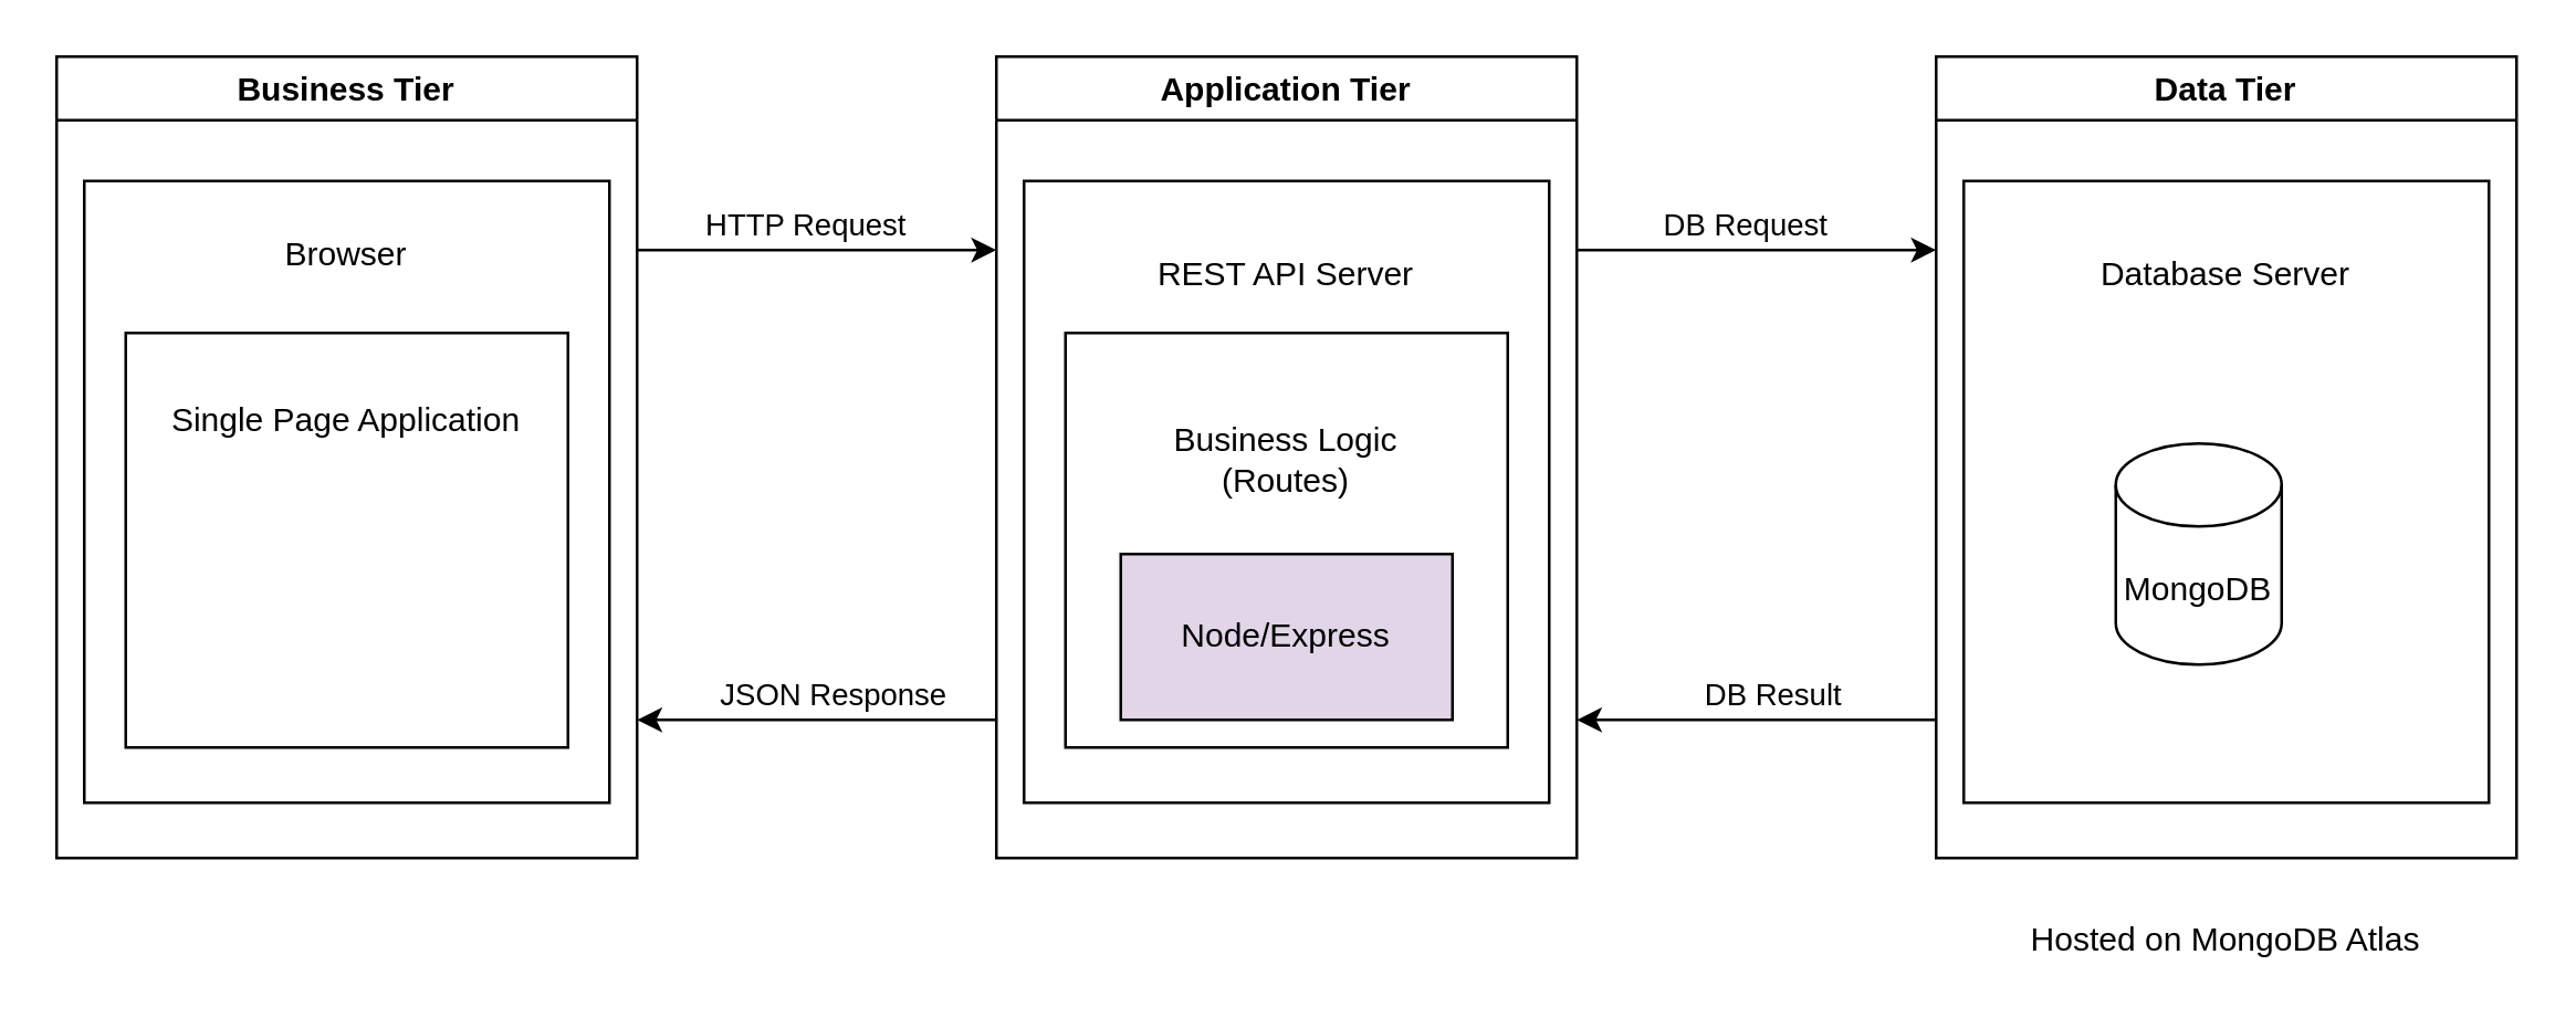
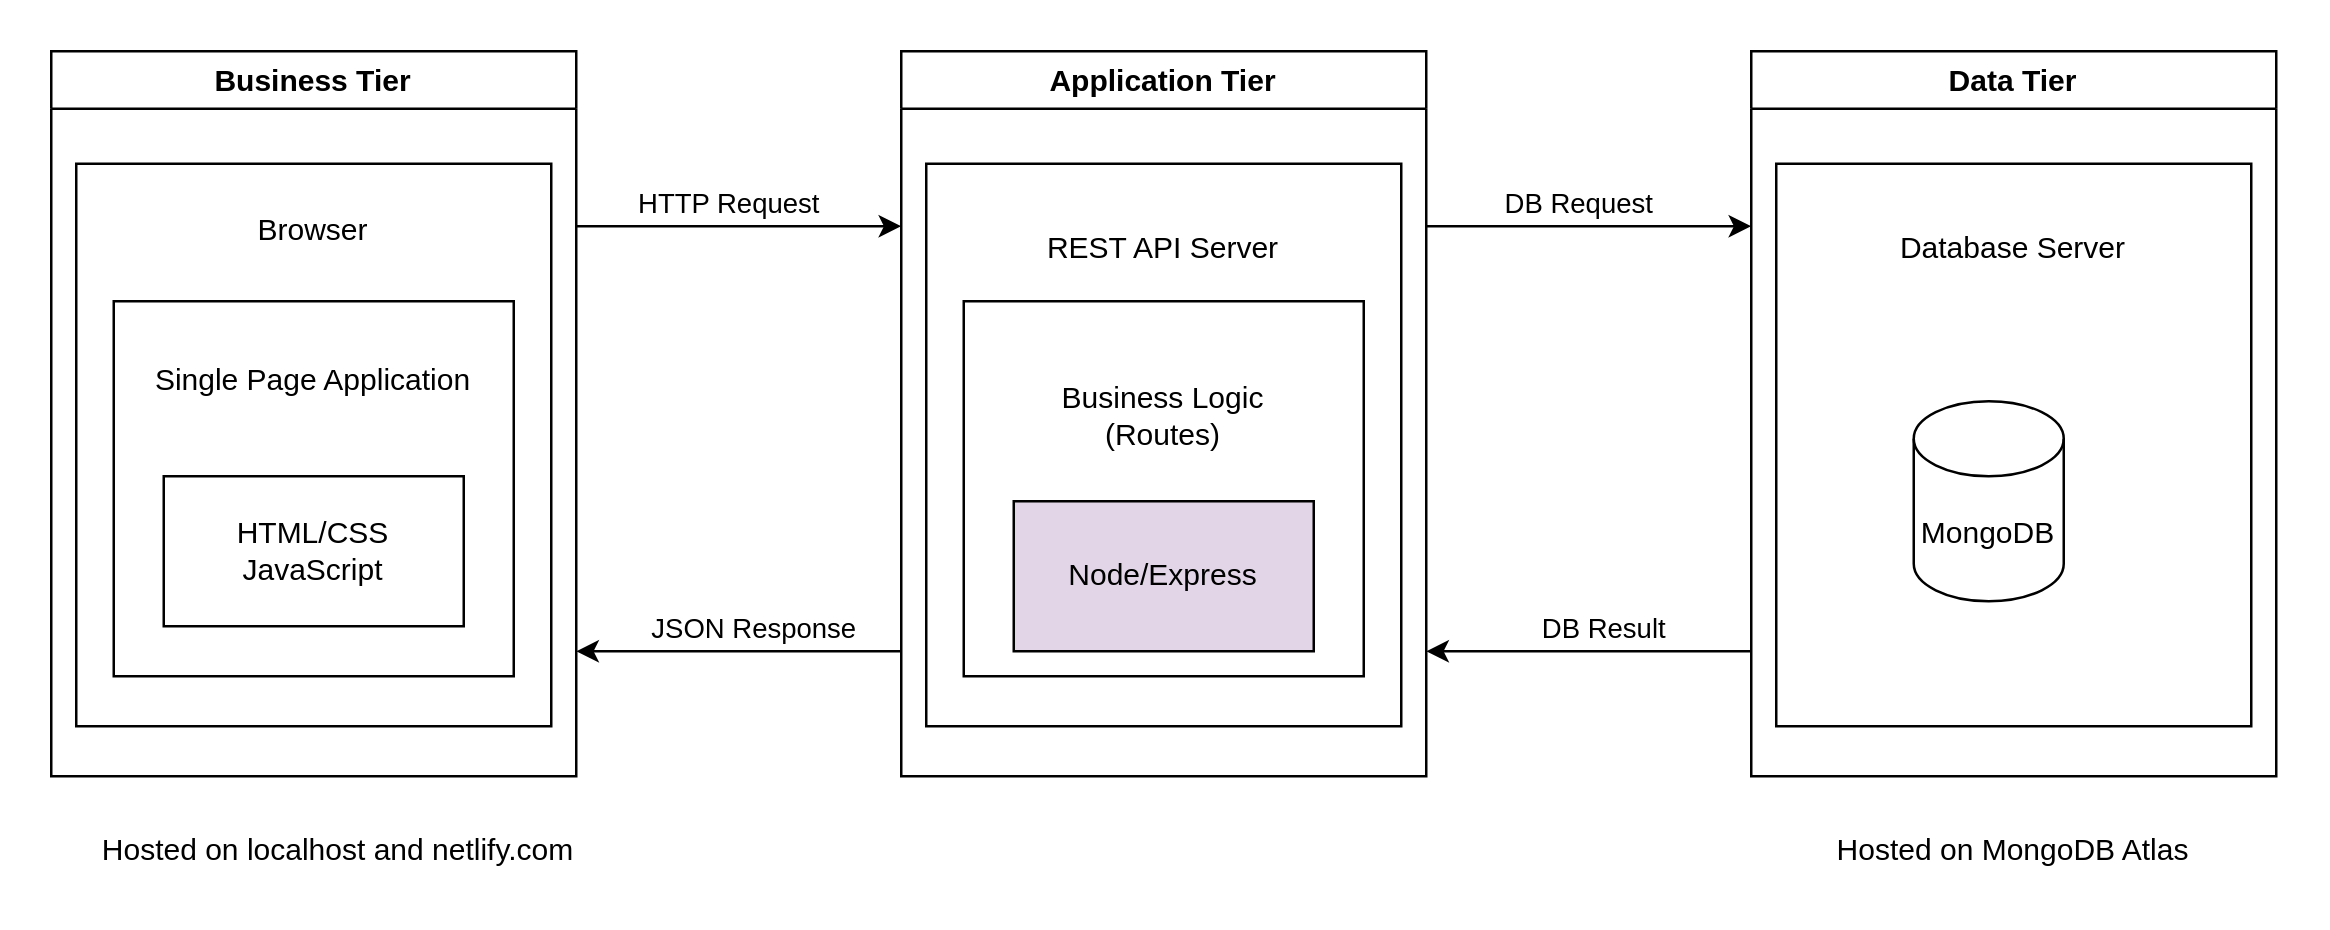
+ <mxCell id="5" value="HTML/CSS&lt;br&gt;JavaScript" style="rounded=0;whiteSpace=wrap;html=1;" parent="2" vertex="1"><mxGeometry x="45" y="170" width="120" height="60" as="geometry" /></mxCell>
+ <mxCell id="21" value="Hosted on localhost and netlify.com" style="text;html=1;strokeColor=none;fillColor=none;align=center;verticalAlign=middle;whiteSpace=wrap;rounded=0;" vertex="1" parent="1"><mxGeometry x="30" y="330" width="210" height="20" as="geometry" /></mxCell>
